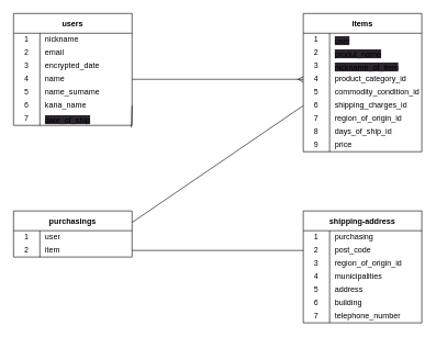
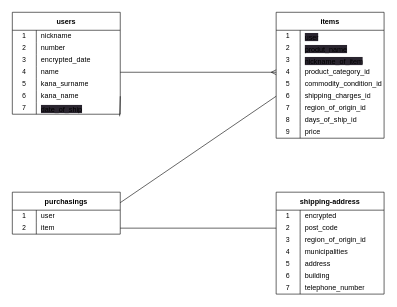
- <mxCell id="8" value="email" style="shape=partialRectangle;html=1;whiteSpace=wrap;connectable=0;fillColor=none;top=0;left=0;bottom=0;right=0;align=left;spacingLeft=6;overflow=hidden;" vertex="1" parent="6"><mxGeometry x="40" width="140" height="20" as="geometry"><mxRectangle width="140" height="20" as="alternateBounds" /></mxGeometry></mxCell>
+ <mxCell id="8" value="number" style="shape=partialRectangle;html=1;whiteSpace=wrap;connectable=0;fillColor=none;top=0;left=0;bottom=0;right=0;align=left;spacingLeft=6;overflow=hidden;" vertex="1" parent="6"><mxGeometry x="40" width="140" height="20" as="geometry"><mxRectangle width="140" height="20" as="alternateBounds" /></mxGeometry></mxCell>
- <mxCell id="17" value="name_surname" style="shape=partialRectangle;html=1;whiteSpace=wrap;connectable=0;fillColor=none;top=0;left=0;bottom=0;right=0;align=left;spacingLeft=6;overflow=hidden;" parent="15" vertex="1"><mxGeometry x="40" width="140" height="20" as="geometry"><mxRectangle width="140" height="20" as="alternateBounds" /></mxGeometry></mxCell>
+ <mxCell id="17" value="kana_surname" style="shape=partialRectangle;html=1;whiteSpace=wrap;connectable=0;fillColor=none;top=0;left=0;bottom=0;right=0;align=left;spacingLeft=6;overflow=hidden;" parent="15" vertex="1"><mxGeometry x="40" width="140" height="20" as="geometry"><mxRectangle width="140" height="20" as="alternateBounds" /></mxGeometry></mxCell>
- <mxCell id="35" value="purchasing" style="shape=partialRectangle;html=1;whiteSpace=wrap;connectable=0;fillColor=none;top=0;left=0;bottom=0;right=0;align=left;spacingLeft=6;overflow=hidden;" parent="33" vertex="1"><mxGeometry x="40" width="140" height="20" as="geometry"><mxRectangle width="140" height="20" as="alternateBounds" /></mxGeometry></mxCell>
+ <mxCell id="35" value="encrypted" style="shape=partialRectangle;html=1;whiteSpace=wrap;connectable=0;fillColor=none;top=0;left=0;bottom=0;right=0;align=left;spacingLeft=6;overflow=hidden;" parent="33" vertex="1"><mxGeometry x="40" width="140" height="20" as="geometry"><mxRectangle width="140" height="20" as="alternateBounds" /></mxGeometry></mxCell>
